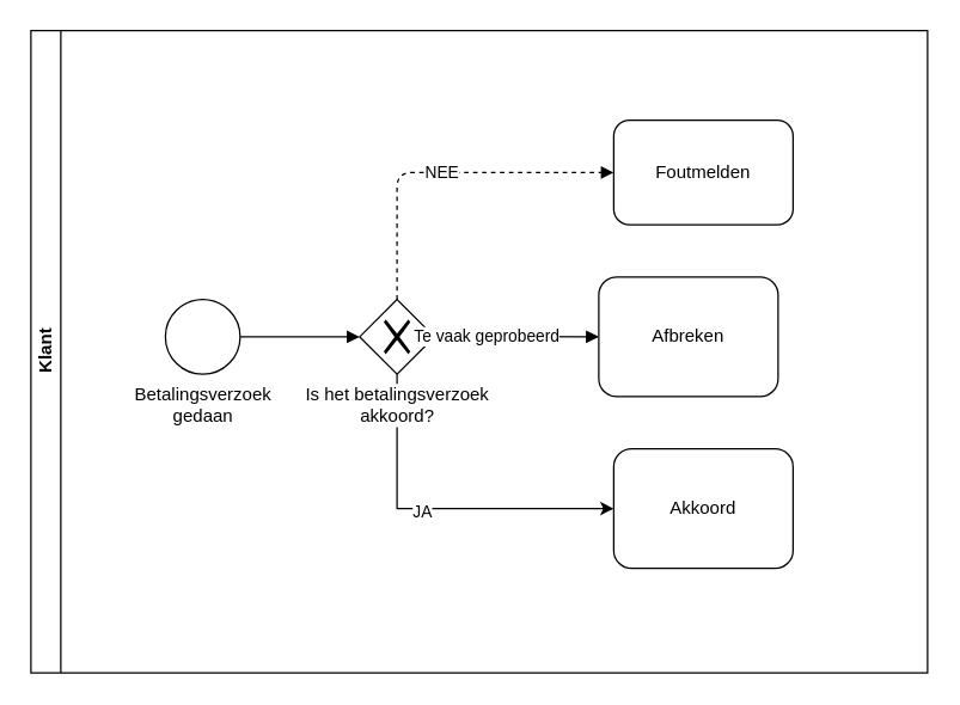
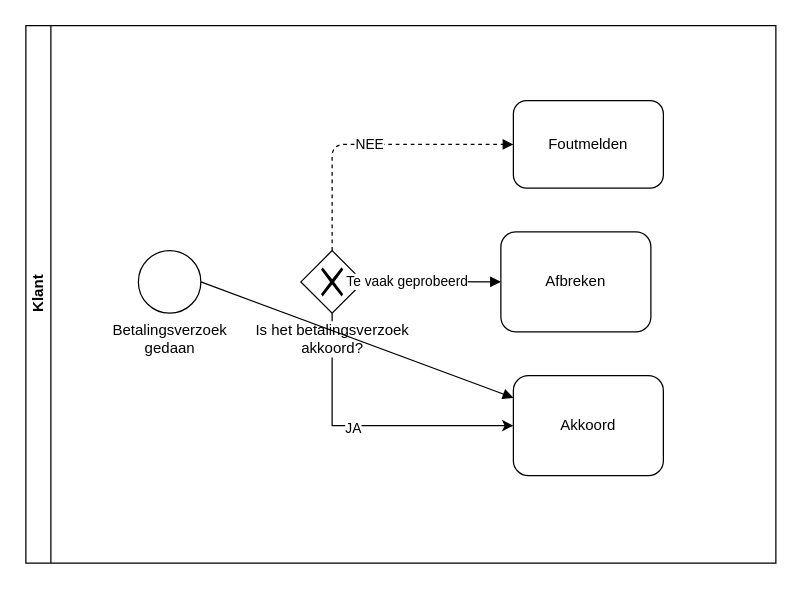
- <mxCell id="13" value="" style="endArrow=block;endFill=1;endSize=6;html=1;exitX=1;exitY=0.5;exitDx=0;exitDy=0;" edge="1" parent="2" source="3" target="6"><mxGeometry width="100" relative="1" as="geometry"><mxPoint x="100" y="180" as="sourcePoint" /><mxPoint x="160" y="205" as="targetPoint" /></mxGeometry></mxCell>
+ <mxCell id="13" value="" style="endArrow=block;endFill=1;endSize=6;html=1;exitX=1;exitY=0.5;exitDx=0;exitDy=0;" edge="1" parent="2" source="3" target="9"><mxGeometry width="100" relative="1" as="geometry"><mxPoint x="100" y="180" as="sourcePoint" /><mxPoint x="160" y="205" as="targetPoint" /></mxGeometry></mxCell>
